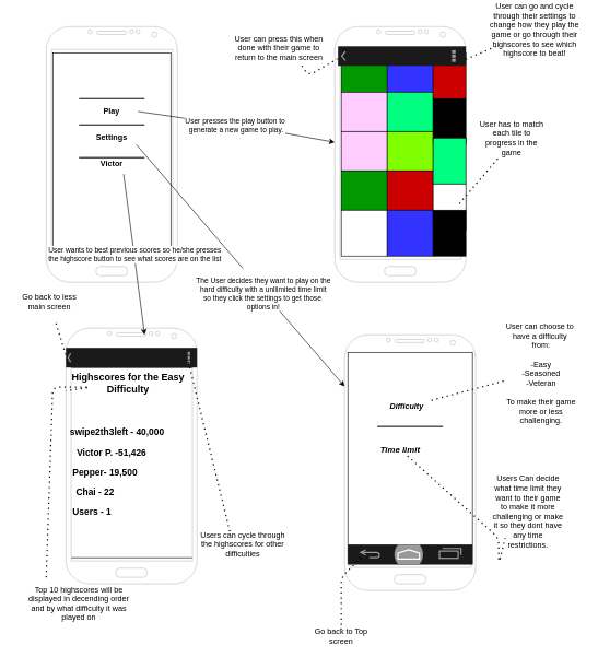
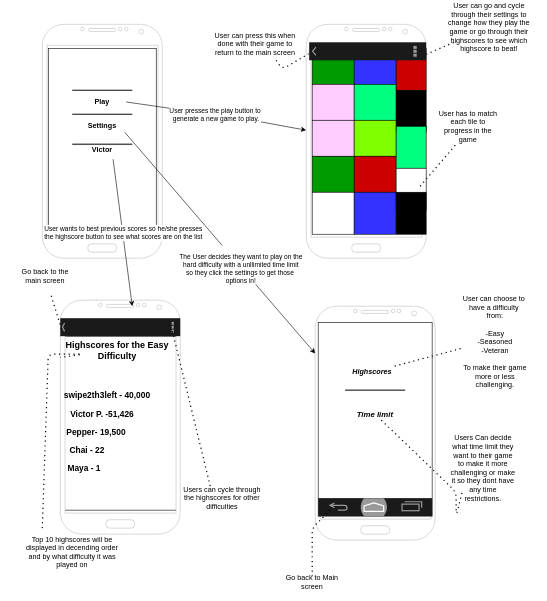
- <mxCell id="57" value="Go back to less&lt;br&gt;main screen" style="text;html=1;strokeColor=none;fillColor=none;align=center;verticalAlign=middle;whiteSpace=wrap;rounded=0;" vertex="1" parent="1"><mxGeometry x="20" y="430" width="110" height="60" as="geometry" /></mxCell>
+ <mxCell id="57" value="Go back to the&lt;br&gt;main screen" style="text;html=1;strokeColor=none;fillColor=none;align=center;verticalAlign=middle;whiteSpace=wrap;rounded=0;" vertex="1" parent="1"><mxGeometry x="20" y="430" width="110" height="60" as="geometry" /></mxCell>
- <mxCell id="52" value="&lt;b&gt;&lt;i&gt;Difficulty&lt;/i&gt;&lt;/b&gt;" style="text;html=1;strokeColor=none;fillColor=none;align=center;verticalAlign=middle;whiteSpace=wrap;rounded=0;" vertex="1" parent="1"><mxGeometry x="550" y="610" width="140" height="20" as="geometry" /></mxCell>
+ <mxCell id="52" value="&lt;b&gt;&lt;i&gt;Highscores&lt;/i&gt;&lt;/b&gt;" style="text;html=1;strokeColor=none;fillColor=none;align=center;verticalAlign=middle;whiteSpace=wrap;rounded=0;" vertex="1" parent="1"><mxGeometry x="550" y="610" width="140" height="20" as="geometry" /></mxCell>
- <mxCell id="53" value="&lt;b&gt;&lt;font style=&quot;font-size: 13px&quot;&gt;&lt;i&gt;Time limit&lt;/i&gt;&lt;/font&gt;&lt;/b&gt;" style="text;html=1;strokeColor=none;fillColor=none;align=center;verticalAlign=middle;whiteSpace=wrap;rounded=0;" vertex="1" parent="1"><mxGeometry x="540" y="675" width="140" height="20" as="geometry" /></mxCell>
+ <mxCell id="53" value="&lt;b&gt;&lt;font style=&quot;font-size: 13px&quot;&gt;&lt;i&gt;Time limit&lt;/i&gt;&lt;/font&gt;&lt;/b&gt;" style="text;html=1;strokeColor=none;fillColor=none;align=center;verticalAlign=middle;whiteSpace=wrap;rounded=0;" vertex="1" parent="1"><mxGeometry x="555" y="680" width="140" height="20" as="geometry" /></mxCell>
- <mxCell id="43" value="&lt;font style=&quot;font-size: 14px&quot;&gt;&lt;b&gt;Users - 1&lt;/b&gt;&lt;/font&gt;" style="text;html=1;strokeColor=none;fillColor=none;align=center;verticalAlign=middle;whiteSpace=wrap;rounded=0;" vertex="1" parent="1"><mxGeometry x="60" y="770" width="160" height="20" as="geometry" /></mxCell>
+ <mxCell id="43" value="&lt;font style=&quot;font-size: 14px&quot;&gt;&lt;b&gt;Maya - 1&lt;/b&gt;&lt;/font&gt;" style="text;html=1;strokeColor=none;fillColor=none;align=center;verticalAlign=middle;whiteSpace=wrap;rounded=0;" vertex="1" parent="1"><mxGeometry x="60" y="770" width="160" height="20" as="geometry" /></mxCell>
- <mxCell id="64" value="Go back to Top screen" style="text;html=1;strokeColor=none;fillColor=none;align=center;verticalAlign=middle;whiteSpace=wrap;rounded=0;" vertex="1" parent="1"><mxGeometry x="460" y="960" width="120" height="20" as="geometry" /></mxCell>
+ <mxCell id="64" value="Go back to Main screen" style="text;html=1;strokeColor=none;fillColor=none;align=center;verticalAlign=middle;whiteSpace=wrap;rounded=0;" vertex="1" parent="1"><mxGeometry x="460" y="960" width="120" height="20" as="geometry" /></mxCell>
